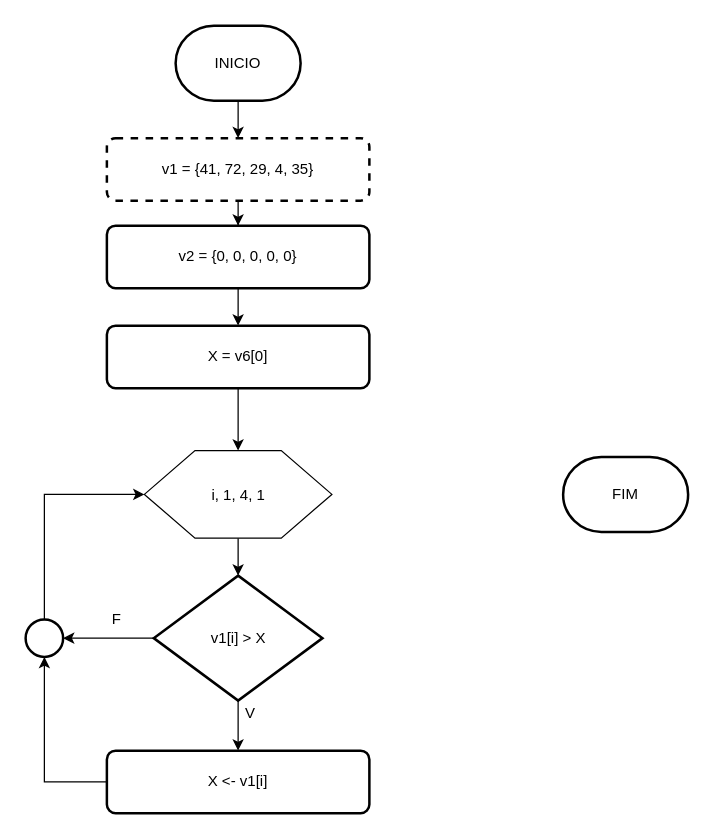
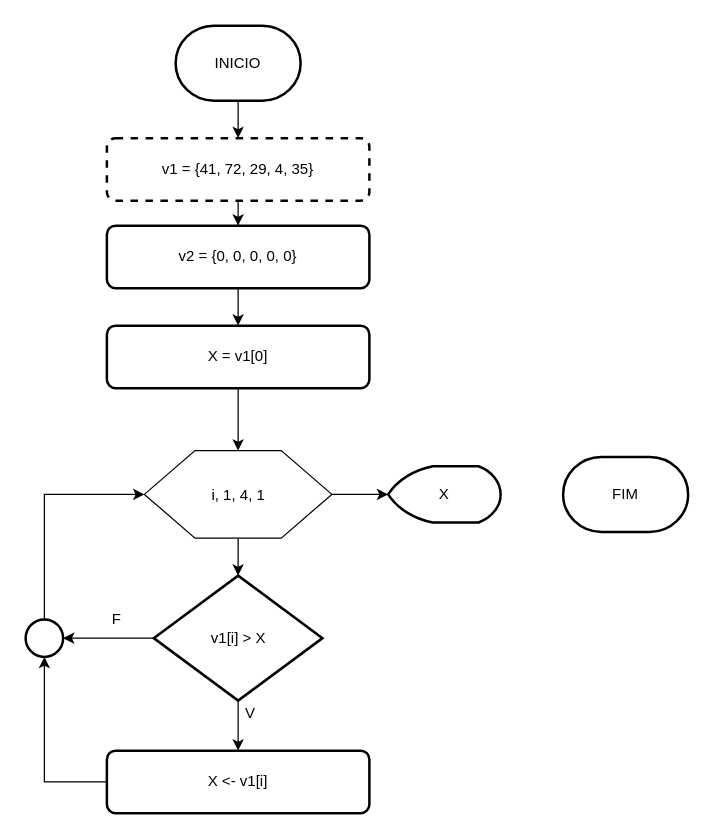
- <mxCell id="9" value="X = v6[0]" style="rounded=1;whiteSpace=wrap;html=1;absoluteArcSize=1;arcSize=14;strokeWidth=2;" vertex="1" parent="1"><mxGeometry x="85" y="260" width="210" height="50" as="geometry" /></mxCell>
+ <mxCell id="9" value="X = v1[0]" style="rounded=1;whiteSpace=wrap;html=1;absoluteArcSize=1;arcSize=14;strokeWidth=2;" vertex="1" parent="1"><mxGeometry x="85" y="260" width="210" height="50" as="geometry" /></mxCell>
+ <mxCell id="11" style="edgeStyle=orthogonalEdgeStyle;rounded=0;orthogonalLoop=1;jettySize=auto;html=1;" edge="1" parent="1" source="12" target="22"><mxGeometry relative="1" as="geometry" /></mxCell>
+ <mxCell id="22" value="X" style="strokeWidth=2;html=1;shape=mxgraph.flowchart.display;whiteSpace=wrap;" vertex="1" parent="1"><mxGeometry x="310" y="372.5" width="90" height="45" as="geometry" /></mxCell>
